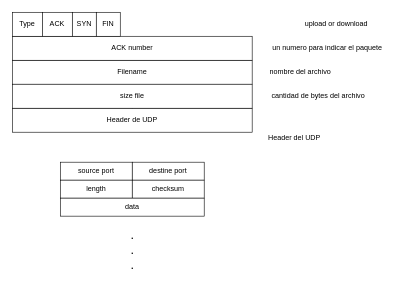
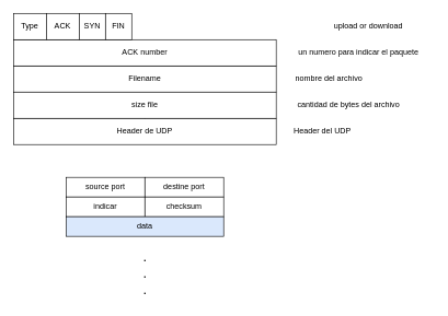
- <mxCell id="10" value="Header del UDP" style="text;html=1;align=center;verticalAlign=middle;resizable=0;points=[];autosize=1;strokeColor=none;fillColor=none;" vertex="1" parent="1"><mxGeometry x="430" y="215" width="120" height="30" as="geometry" /></mxCell>
+ <mxCell id="10" value="Header del UDP" style="text;html=1;align=center;verticalAlign=middle;resizable=0;points=[];autosize=1;strokeColor=none;fillColor=none;" vertex="1" parent="1"><mxGeometry x="430" y="185" width="120" height="30" as="geometry" /></mxCell>
- <mxCell id="18" value="length" style="rounded=0;whiteSpace=wrap;html=1;" vertex="1" parent="1"><mxGeometry x="100" y="300" width="120" height="30" as="geometry" /></mxCell>
+ <mxCell id="18" value="indicar" style="rounded=0;whiteSpace=wrap;html=1;" vertex="1" parent="1"><mxGeometry x="100" y="300" width="120" height="30" as="geometry" /></mxCell>
- <mxCell id="20" value="data" style="rounded=0;whiteSpace=wrap;html=1;" vertex="1" parent="1"><mxGeometry x="100" y="330" width="240" height="30" as="geometry" /></mxCell>
+ <mxCell id="20" value="data" style="rounded=0;whiteSpace=wrap;html=1;fillColor=#dae8fc;" vertex="1" parent="1"><mxGeometry x="100" y="330" width="240" height="30" as="geometry" /></mxCell>
